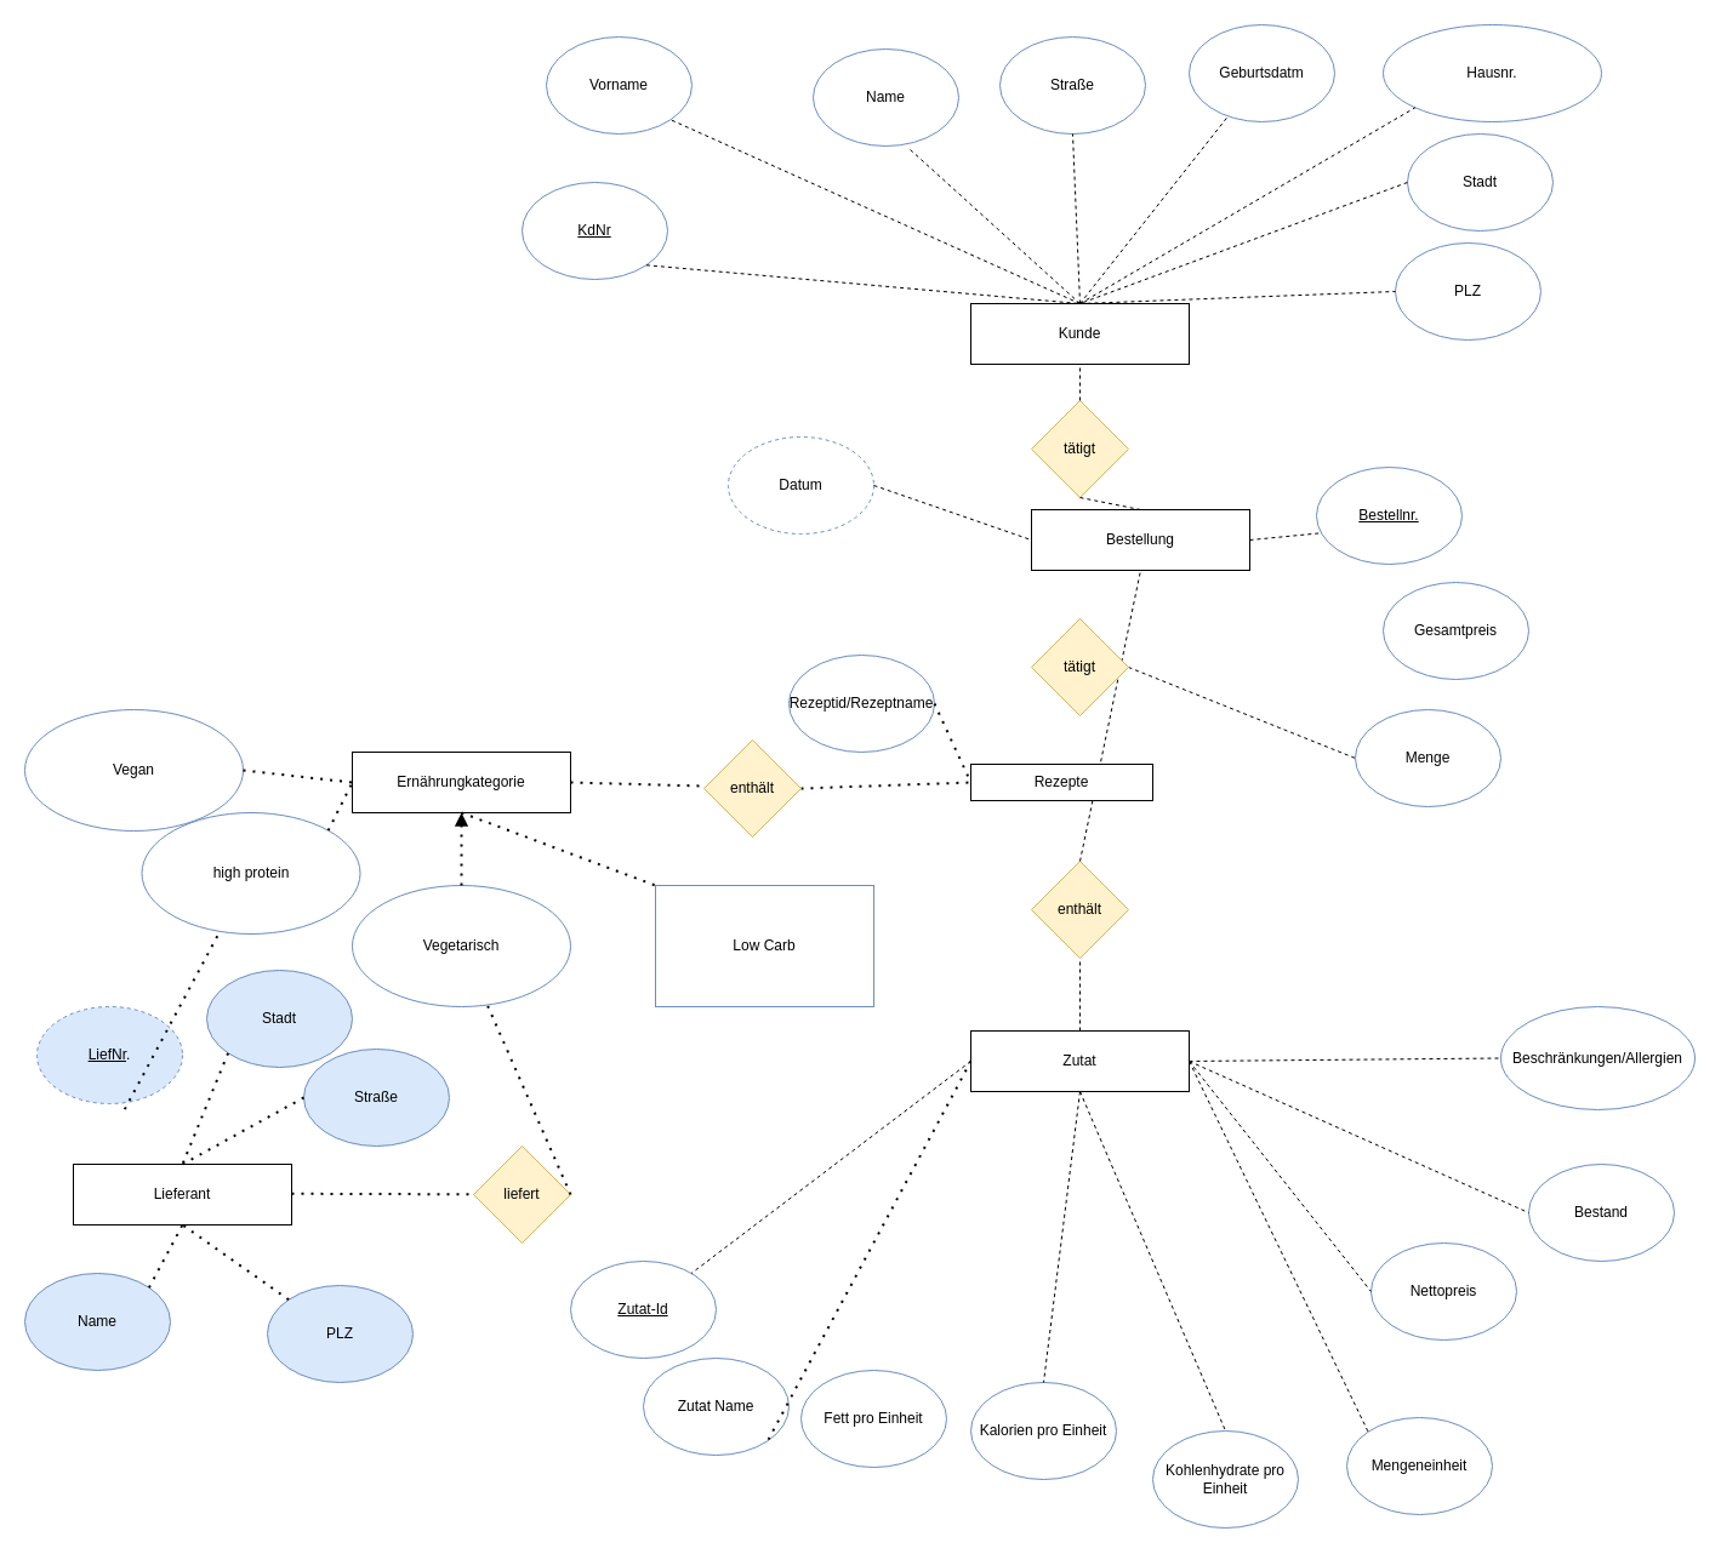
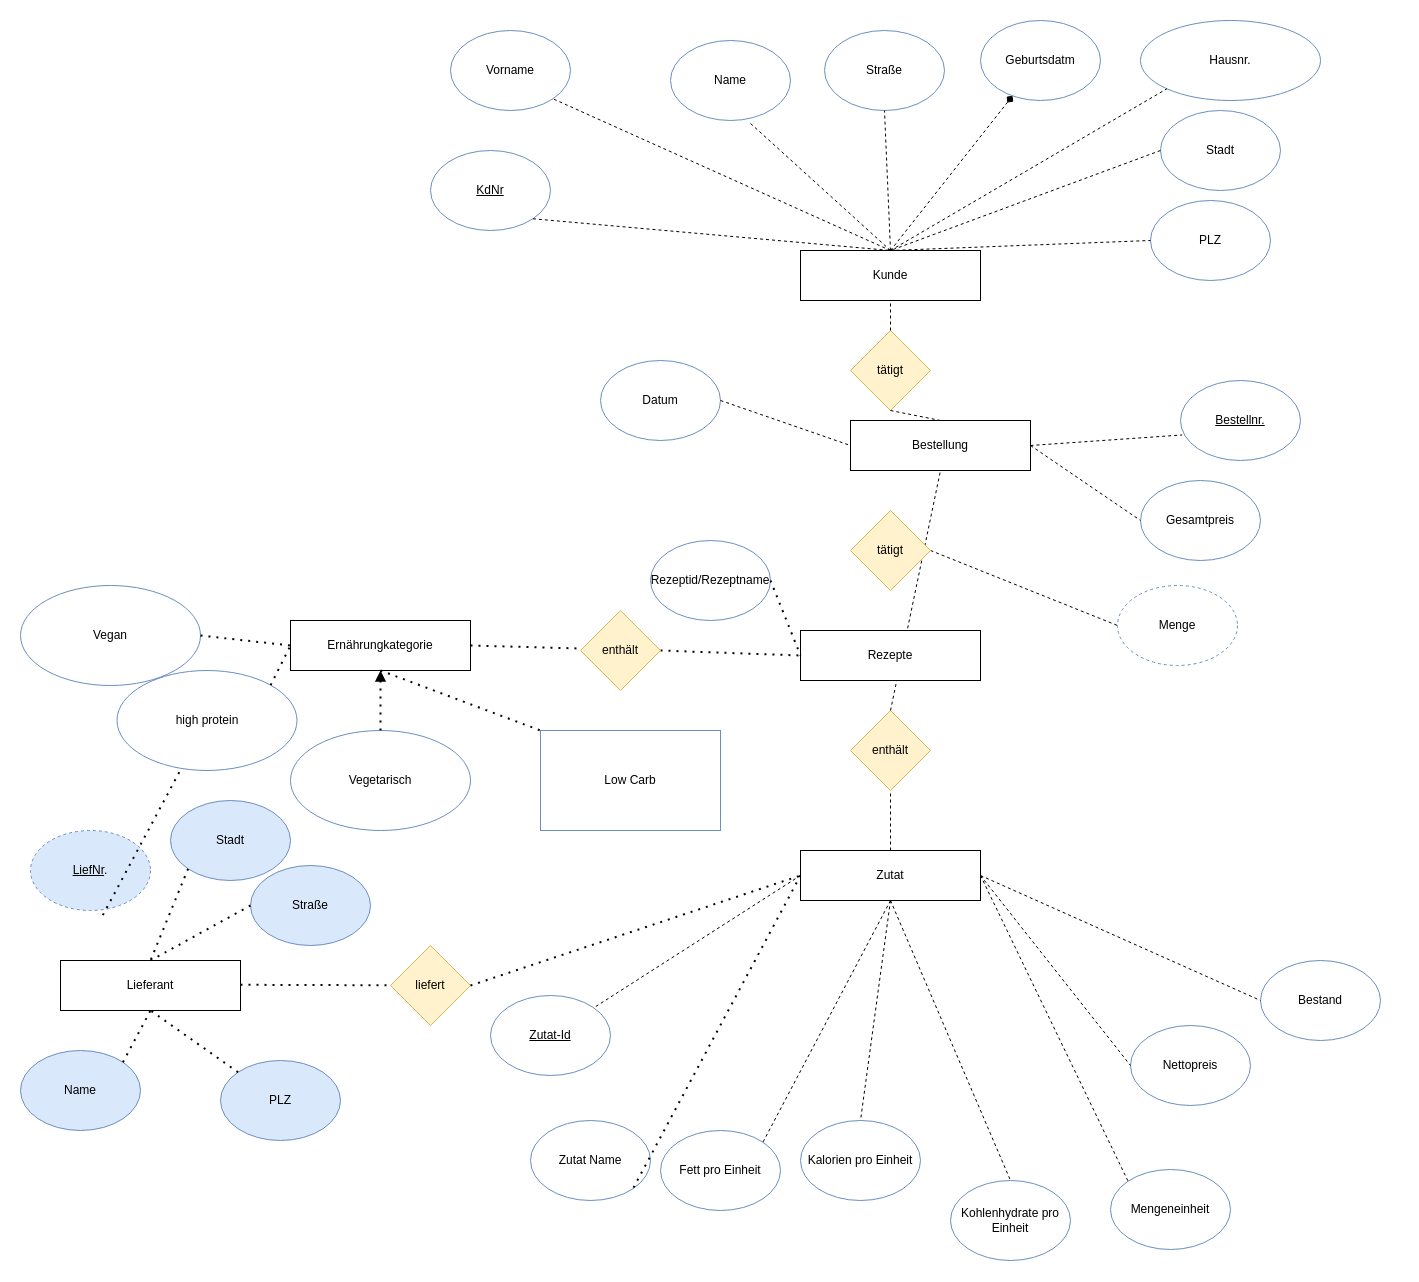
- <mxCell id="15" value="" style="endArrow=none;dashed=1;html=1;rounded=0;exitX=0.5;exitY=0;exitDx=0;exitDy=0;" parent="1" source="2" target="8" edge="1"><mxGeometry width="50" height="50" relative="1" as="geometry"><mxPoint x="920" y="250" as="sourcePoint" /><mxPoint x="692.426" y="168.284" as="targetPoint" /></mxGeometry></mxCell>
+ <mxCell id="15" value="" style="endArrow=diamond;dashed=1;html=1;rounded=0;exitX=0.5;exitY=0;exitDx=0;exitDy=0;" parent="1" source="2" target="8" edge="1"><mxGeometry width="50" height="50" relative="1" as="geometry"><mxPoint x="920" y="250" as="sourcePoint" /><mxPoint x="692.426" y="168.284" as="targetPoint" /></mxGeometry></mxCell>
- <mxCell id="24" value="Datum" style="ellipse;whiteSpace=wrap;html=1;fillColor=none;strokeColor=#6c8ebf;dashed=1;" parent="1" vertex="1"><mxGeometry x="600" y="360" width="120" height="80" as="geometry" /></mxCell>
+ <mxCell id="24" value="Datum" style="ellipse;whiteSpace=wrap;html=1;fillColor=none;strokeColor=#6c8ebf;" parent="1" vertex="1"><mxGeometry x="600" y="360" width="120" height="80" as="geometry" /></mxCell>
- <mxCell id="23" value="&lt;u&gt;Bestellnr.&lt;/u&gt;" style="ellipse;whiteSpace=wrap;html=1;fillColor=none;strokeColor=#6c8ebf;" parent="1" vertex="1"><mxGeometry x="1085" y="385" width="120" height="80" as="geometry" /></mxCell>
+ <mxCell id="23" value="&lt;u&gt;Bestellnr.&lt;/u&gt;" style="ellipse;whiteSpace=wrap;html=1;fillColor=none;strokeColor=#6c8ebf;" parent="1" vertex="1"><mxGeometry x="1180" y="380" width="120" height="80" as="geometry" /></mxCell>
+ <mxCell id="27" value="" style="endArrow=none;dashed=1;html=1;rounded=0;exitX=1;exitY=0.5;exitDx=0;exitDy=0;entryX=0;entryY=0.5;entryDx=0;entryDy=0;" parent="1" source="21" target="22" edge="1"><mxGeometry width="50" height="50" relative="1" as="geometry"><mxPoint x="1030" y="650" as="sourcePoint" /><mxPoint x="1080" y="600" as="targetPoint" /></mxGeometry></mxCell>
- <mxCell id="30" value="Menge" style="ellipse;whiteSpace=wrap;html=1;fillColor=none;strokeColor=#6c8ebf;" parent="1" vertex="1"><mxGeometry x="1117" y="585" width="120" height="80" as="geometry" /></mxCell>
+ <mxCell id="30" value="Menge" style="ellipse;whiteSpace=wrap;html=1;fillColor=none;strokeColor=#6c8ebf;dashed=1;" parent="1" vertex="1"><mxGeometry x="1117" y="585" width="120" height="80" as="geometry" /></mxCell>
- <mxCell id="65" value="Rezepte" style="rounded=0;whiteSpace=wrap;html=1;" parent="1" vertex="1"><mxGeometry x="800" y="630" width="150" height="30" as="geometry" /></mxCell>
+ <mxCell id="65" value="Rezepte" style="rounded=0;whiteSpace=wrap;html=1;" parent="1" vertex="1"><mxGeometry x="800" y="630" width="180" height="50" as="geometry" /></mxCell>
- <mxCell id="73" value="Beschränkungen/Allergien" style="ellipse;whiteSpace=wrap;html=1;fillColor=none;strokeColor=#6c8ebf;" parent="1" vertex="1"><mxGeometry x="1237" y="830" width="160" height="85" as="geometry" /></mxCell>
- <mxCell id="74" value="" style="endArrow=none;dashed=1;html=1;rounded=0;exitX=1;exitY=0.5;exitDx=0;exitDy=0;entryX=0;entryY=0.5;entryDx=0;entryDy=0;" parent="1" source="33" target="73" edge="1"><mxGeometry width="50" height="50" relative="1" as="geometry"><mxPoint x="1020" y="860" as="sourcePoint" /><mxPoint x="1300" y="985" as="targetPoint" /></mxGeometry></mxCell>
- <mxCell id="58" value="" style="endArrow=none;dashed=1;html=1;dashPattern=1 3;strokeWidth=2;rounded=0;exitX=1;exitY=0.5;exitDx=0;exitDy=0;" parent="1" source="57" target="76" edge="1"><mxGeometry width="50" height="50" relative="1" as="geometry"><mxPoint x="620" y="875" as="sourcePoint" /><mxPoint x="730" y="870" as="targetPoint" /></mxGeometry></mxCell>
+ <mxCell id="58" value="" style="endArrow=none;dashed=1;html=1;dashPattern=1 3;strokeWidth=2;rounded=0;entryX=0;entryY=0.5;entryDx=0;entryDy=0;exitX=1;exitY=0.5;exitDx=0;exitDy=0;" parent="1" source="57" target="33" edge="1"><mxGeometry width="50" height="50" relative="1" as="geometry"><mxPoint x="620" y="875" as="sourcePoint" /><mxPoint x="730" y="870" as="targetPoint" /></mxGeometry></mxCell>
+ <mxCell id="50" value="" style="endArrow=none;dashed=1;html=1;rounded=0;exitX=0.5;exitY=1;exitDx=0;exitDy=0;entryX=1;entryY=0;entryDx=0;entryDy=0;" parent="1" source="33" target="40" edge="1"><mxGeometry width="50" height="50" relative="1" as="geometry"><mxPoint x="1040" y="935" as="sourcePoint" /><mxPoint x="1160" y="935" as="targetPoint" /></mxGeometry></mxCell>
- <mxCell id="42" value="&lt;u&gt;Zutat-Id&lt;/u&gt;" style="ellipse;whiteSpace=wrap;html=1;fillColor=none;strokeColor=#6c8ebf;" parent="1" vertex="1"><mxGeometry x="470" y="1040" width="120" height="80" as="geometry" /></mxCell>
+ <mxCell id="42" value="&lt;u&gt;Zutat-Id&lt;/u&gt;" style="ellipse;whiteSpace=wrap;html=1;fillColor=none;strokeColor=#6c8ebf;" parent="1" vertex="1"><mxGeometry x="490" y="995" width="120" height="80" as="geometry" /></mxCell>
- <mxCell id="39" value="Kalorien pro Einheit" style="ellipse;whiteSpace=wrap;html=1;fillColor=none;strokeColor=#6c8ebf;" parent="1" vertex="1"><mxGeometry x="800" y="1140" width="120" height="80" as="geometry" /></mxCell>
+ <mxCell id="39" value="Kalorien pro Einheit" style="ellipse;whiteSpace=wrap;html=1;fillColor=none;strokeColor=#6c8ebf;" parent="1" vertex="1"><mxGeometry x="800" y="1120" width="120" height="80" as="geometry" /></mxCell>
